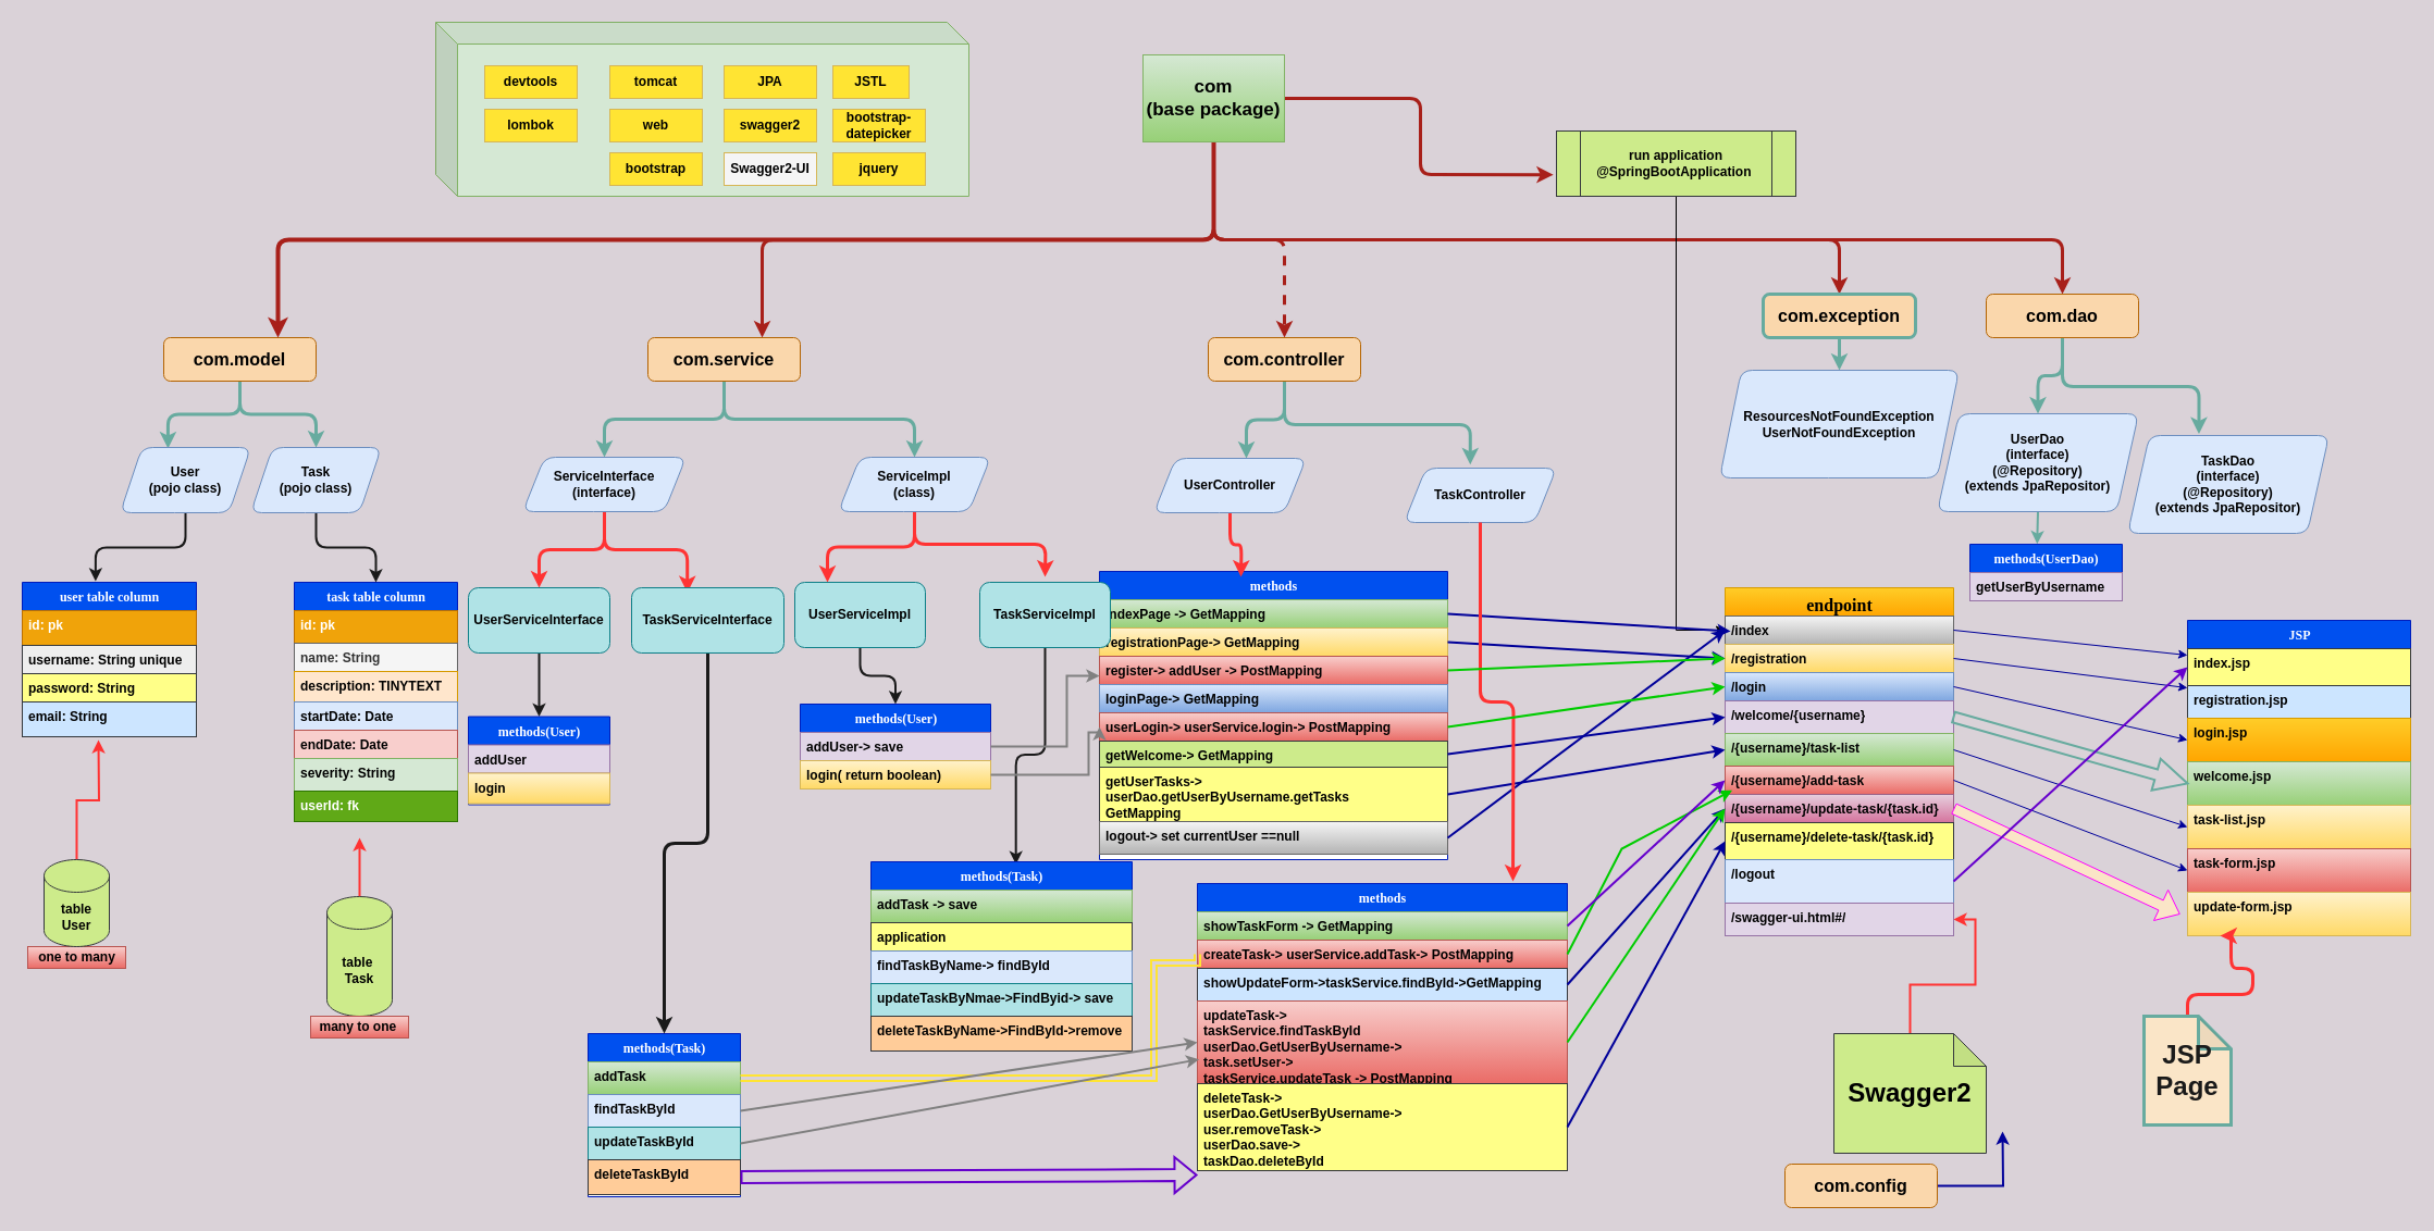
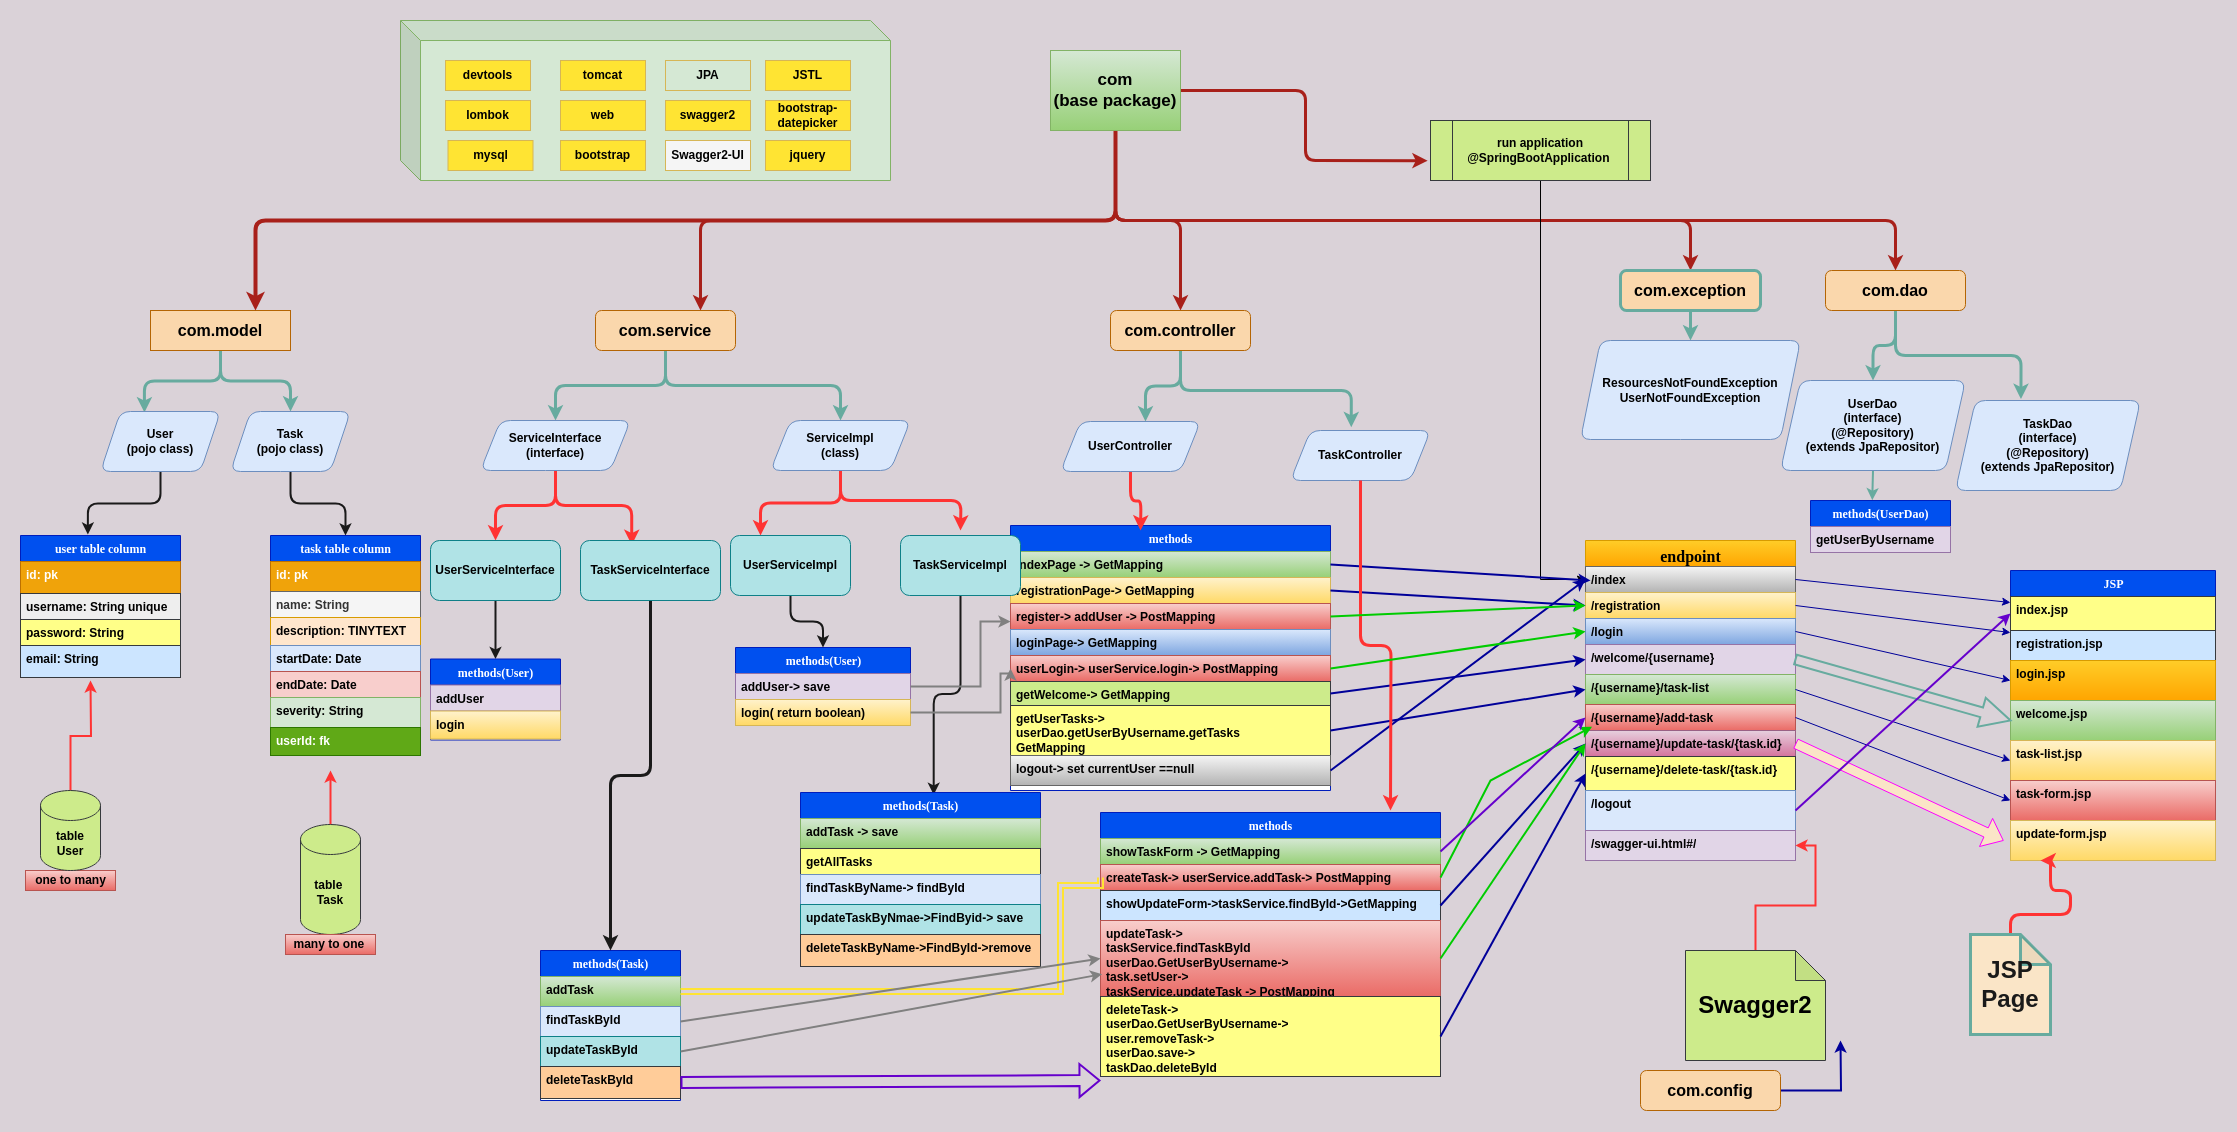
- <mxCell id="130" value="JPA" style="rounded=0;whiteSpace=wrap;html=1;strokeColor=#d6b656;fontStyle=1;fillColor=#FFE433;" parent="1" vertex="1"><mxGeometry x="665" y="60" width="85" height="30" as="geometry" /></mxCell>
+ <mxCell id="130" value="JPA" style="rounded=0;whiteSpace=wrap;html=1;strokeColor=#d6b656;fontStyle=1;fillColor=#d5e8d4;" parent="1" vertex="1"><mxGeometry x="665" y="60" width="85" height="30" as="geometry" /></mxCell>
- <mxCell id="140" value="JSTL" style="rounded=0;whiteSpace=wrap;html=1;strokeColor=#d6b656;fontStyle=1;fillColor=#FFE433;" vertex="1" parent="1"><mxGeometry x="765" y="60" width="70" height="30" as="geometry" /></mxCell>
+ <mxCell id="140" value="JSTL" style="rounded=0;whiteSpace=wrap;html=1;strokeColor=#d6b656;fontStyle=1;fillColor=#FFE433;" vertex="1" parent="1"><mxGeometry x="765" y="60" width="85" height="30" as="geometry" /></mxCell>
+ <mxCell id="126" value="mysql" style="rounded=0;whiteSpace=wrap;html=1;strokeColor=#d6b656;fontStyle=1;fillColor=#FFE433;" parent="1" vertex="1"><mxGeometry x="447.5" y="140" width="85" height="30" as="geometry" /></mxCell>
- <mxCell id="32" style="edgeStyle=orthogonalEdgeStyle;curved=0;rounded=1;sketch=0;orthogonalLoop=1;jettySize=auto;html=1;exitX=0.5;exitY=1;exitDx=0;exitDy=0;entryX=0.5;entryY=0;entryDx=0;entryDy=0;strokeColor=#A8201A;fillColor=#FAE5C7;fontColor=#143642;fontStyle=1;strokeWidth=3;dashed=1;" parent="1" source="35" target="43" edge="1"><mxGeometry relative="1" as="geometry" /></mxCell>
+ <mxCell id="32" style="edgeStyle=orthogonalEdgeStyle;curved=0;rounded=1;sketch=0;orthogonalLoop=1;jettySize=auto;html=1;exitX=0.5;exitY=1;exitDx=0;exitDy=0;entryX=0.5;entryY=0;entryDx=0;entryDy=0;strokeColor=#A8201A;fillColor=#FAE5C7;fontColor=#143642;fontStyle=1;strokeWidth=3;" parent="1" source="35" target="43" edge="1"><mxGeometry relative="1" as="geometry" /></mxCell>
- <mxCell id="28" value="&lt;span style=&quot;font-size: 16px;&quot;&gt;com.model&lt;/span&gt;" style="rounded=1;whiteSpace=wrap;html=1;sketch=0;strokeColor=#b46504;fillColor=#fad7ac;fontStyle=1;fontSize=16;" parent="1" vertex="1"><mxGeometry x="150" y="310" width="140" height="40" as="geometry" /></mxCell>
+ <mxCell id="28" value="&lt;span style=&quot;font-size: 16px;&quot;&gt;com.model&lt;/span&gt;" style="whiteSpace=wrap;html=1;sketch=0;strokeColor=#b46504;fillColor=#fad7ac;fontStyle=1;fontSize=16;rounded=0;" parent="1" vertex="1"><mxGeometry x="150" y="310" width="140" height="40" as="geometry" /></mxCell>
- <mxCell id="58" value="&lt;span&gt;User&lt;br&gt;(pojo class)&lt;/span&gt;" style="shape=parallelogram;perimeter=parallelogramPerimeter;whiteSpace=wrap;html=1;fixedSize=1;rounded=1;strokeColor=#6c8ebf;fillColor=#dae8fc;sketch=0;fontStyle=1" parent="1" vertex="1"><mxGeometry x="110" y="411" width="120" height="60" as="geometry" /></mxCell>
+ <mxCell id="58" value="&lt;span&gt;User&lt;br&gt;(pojo class)&lt;/span&gt;" style="shape=parallelogram;perimeter=parallelogramPerimeter;whiteSpace=wrap;html=1;fixedSize=1;rounded=1;strokeColor=#6c8ebf;fillColor=#dae8fc;sketch=0;fontStyle=1" parent="1" vertex="1"><mxGeometry x="100" y="411" width="120" height="60" as="geometry" /></mxCell>
- <mxCell id="96" value="application" style="text;html=1;strokeColor=#36393d;fillColor=#ffff88;align=left;verticalAlign=top;spacingLeft=4;spacingRight=4;whiteSpace=wrap;overflow=hidden;rotatable=0;points=[[0,0.5],[1,0.5]];portConstraint=eastwest;fontStyle=1" parent="94" vertex="1"><mxGeometry y="56" width="240" height="26" as="geometry" /></mxCell>
+ <mxCell id="96" value="getAllTasks" style="text;html=1;strokeColor=#36393d;fillColor=#ffff88;align=left;verticalAlign=top;spacingLeft=4;spacingRight=4;whiteSpace=wrap;overflow=hidden;rotatable=0;points=[[0,0.5],[1,0.5]];portConstraint=eastwest;fontStyle=1" parent="94" vertex="1"><mxGeometry y="56" width="240" height="26" as="geometry" /></mxCell>
